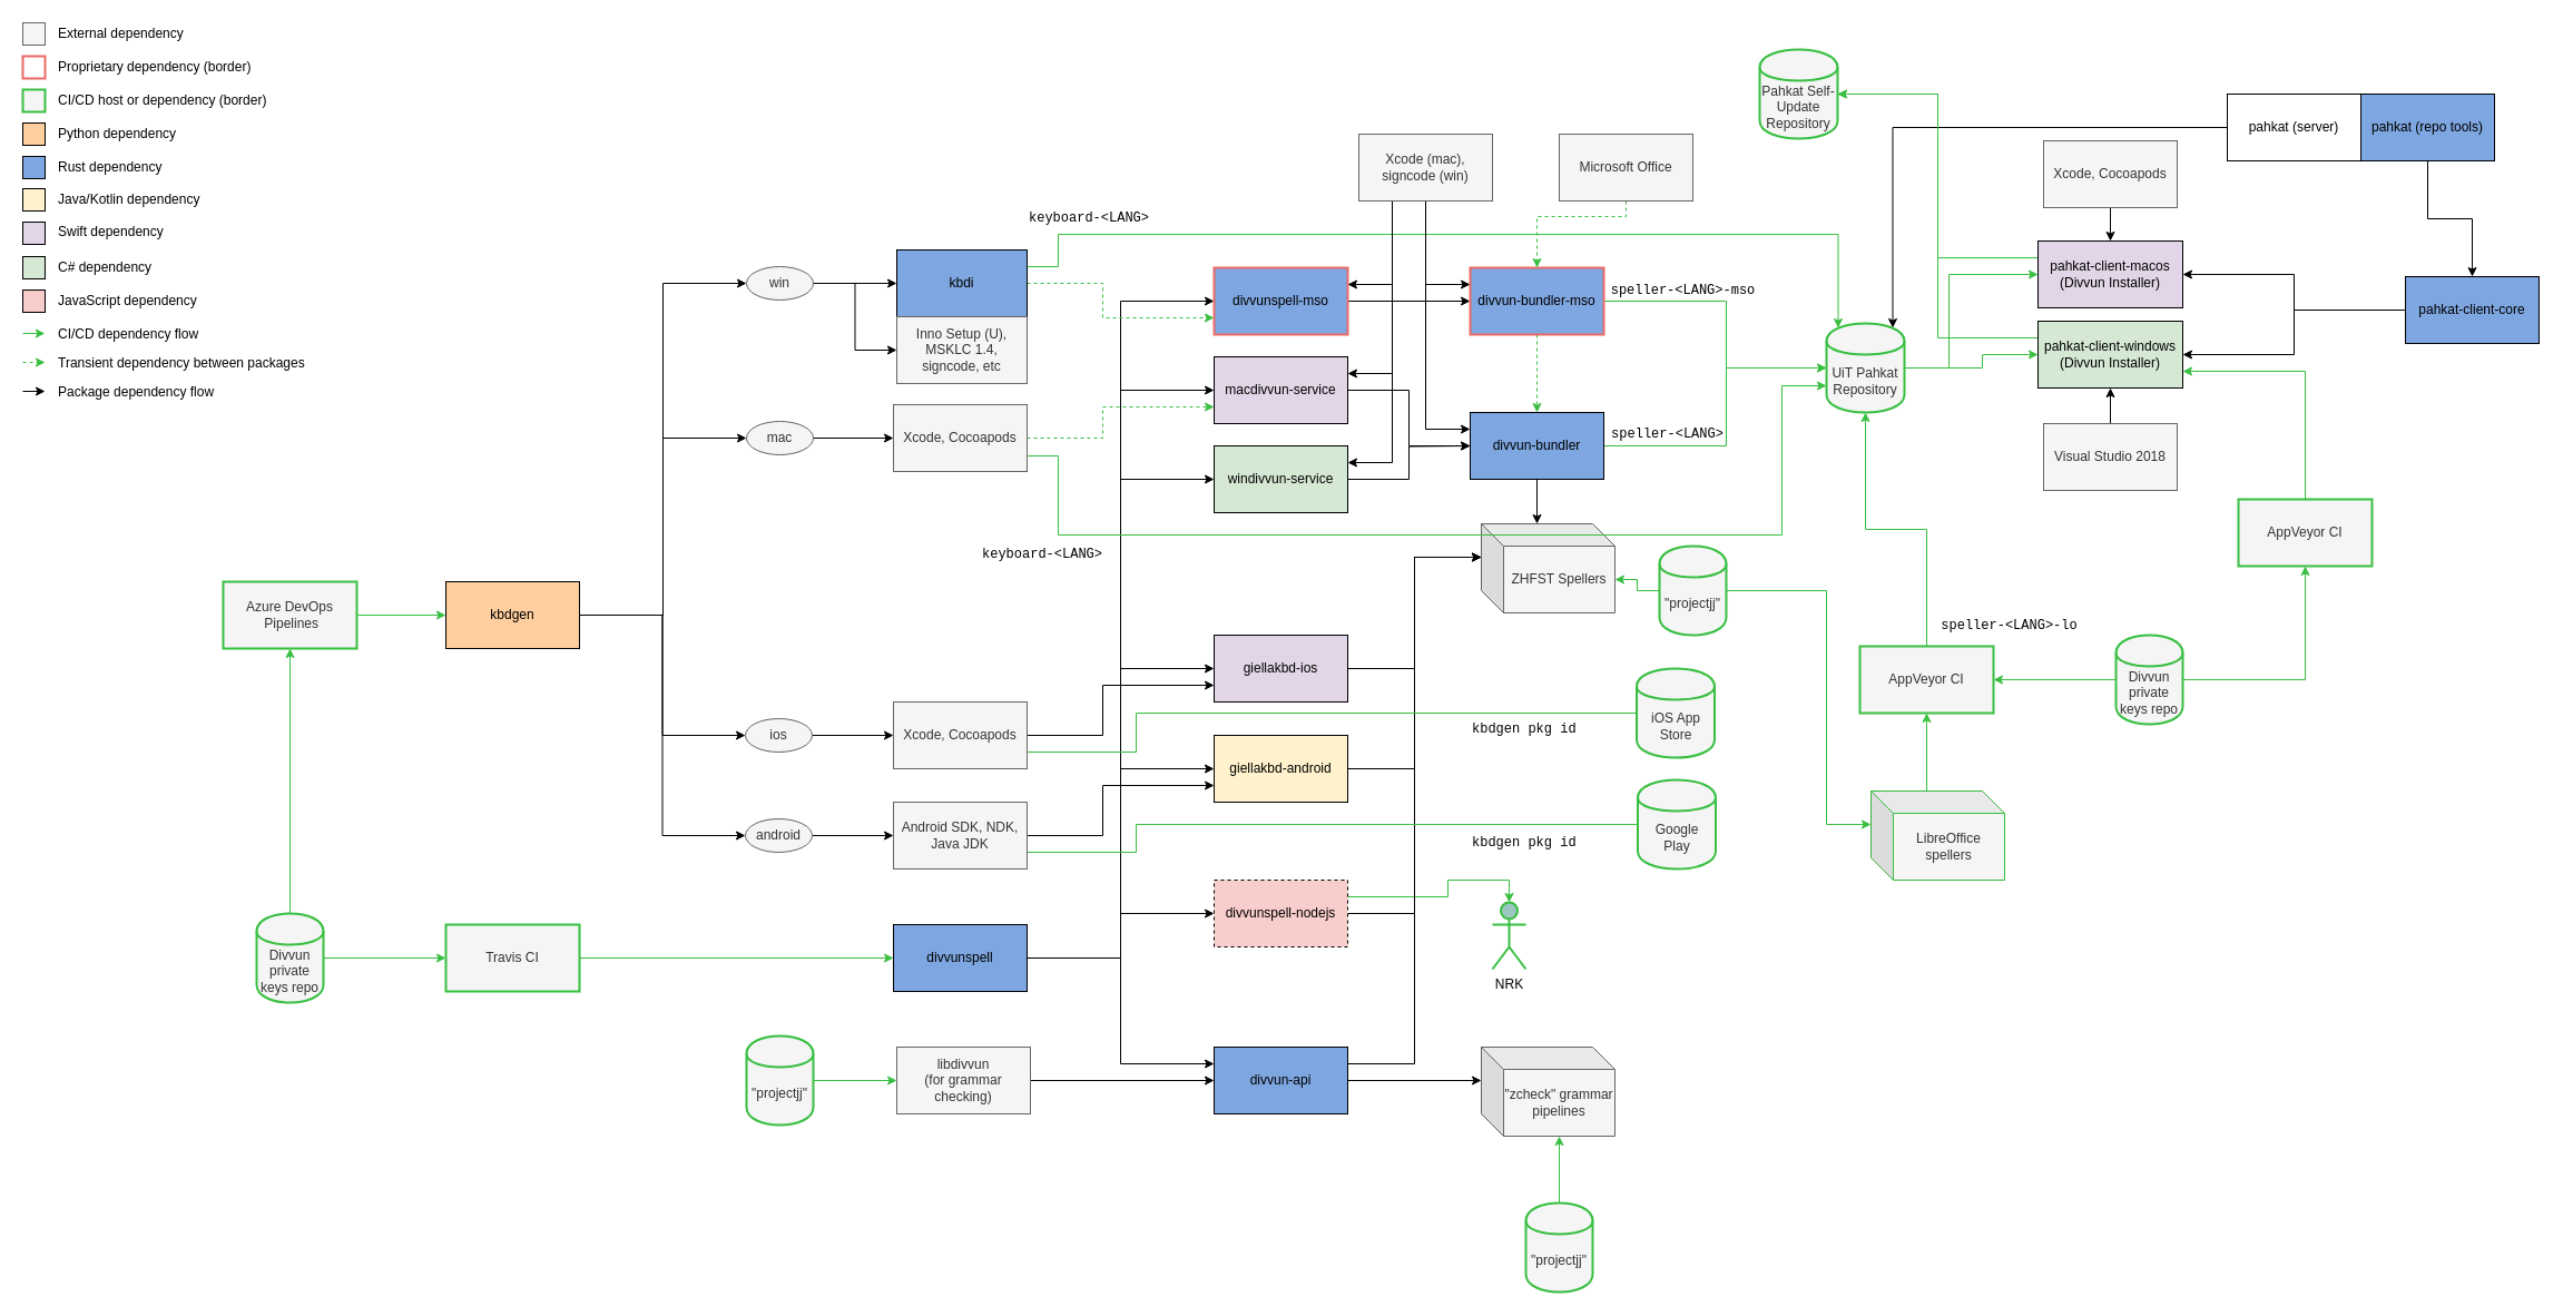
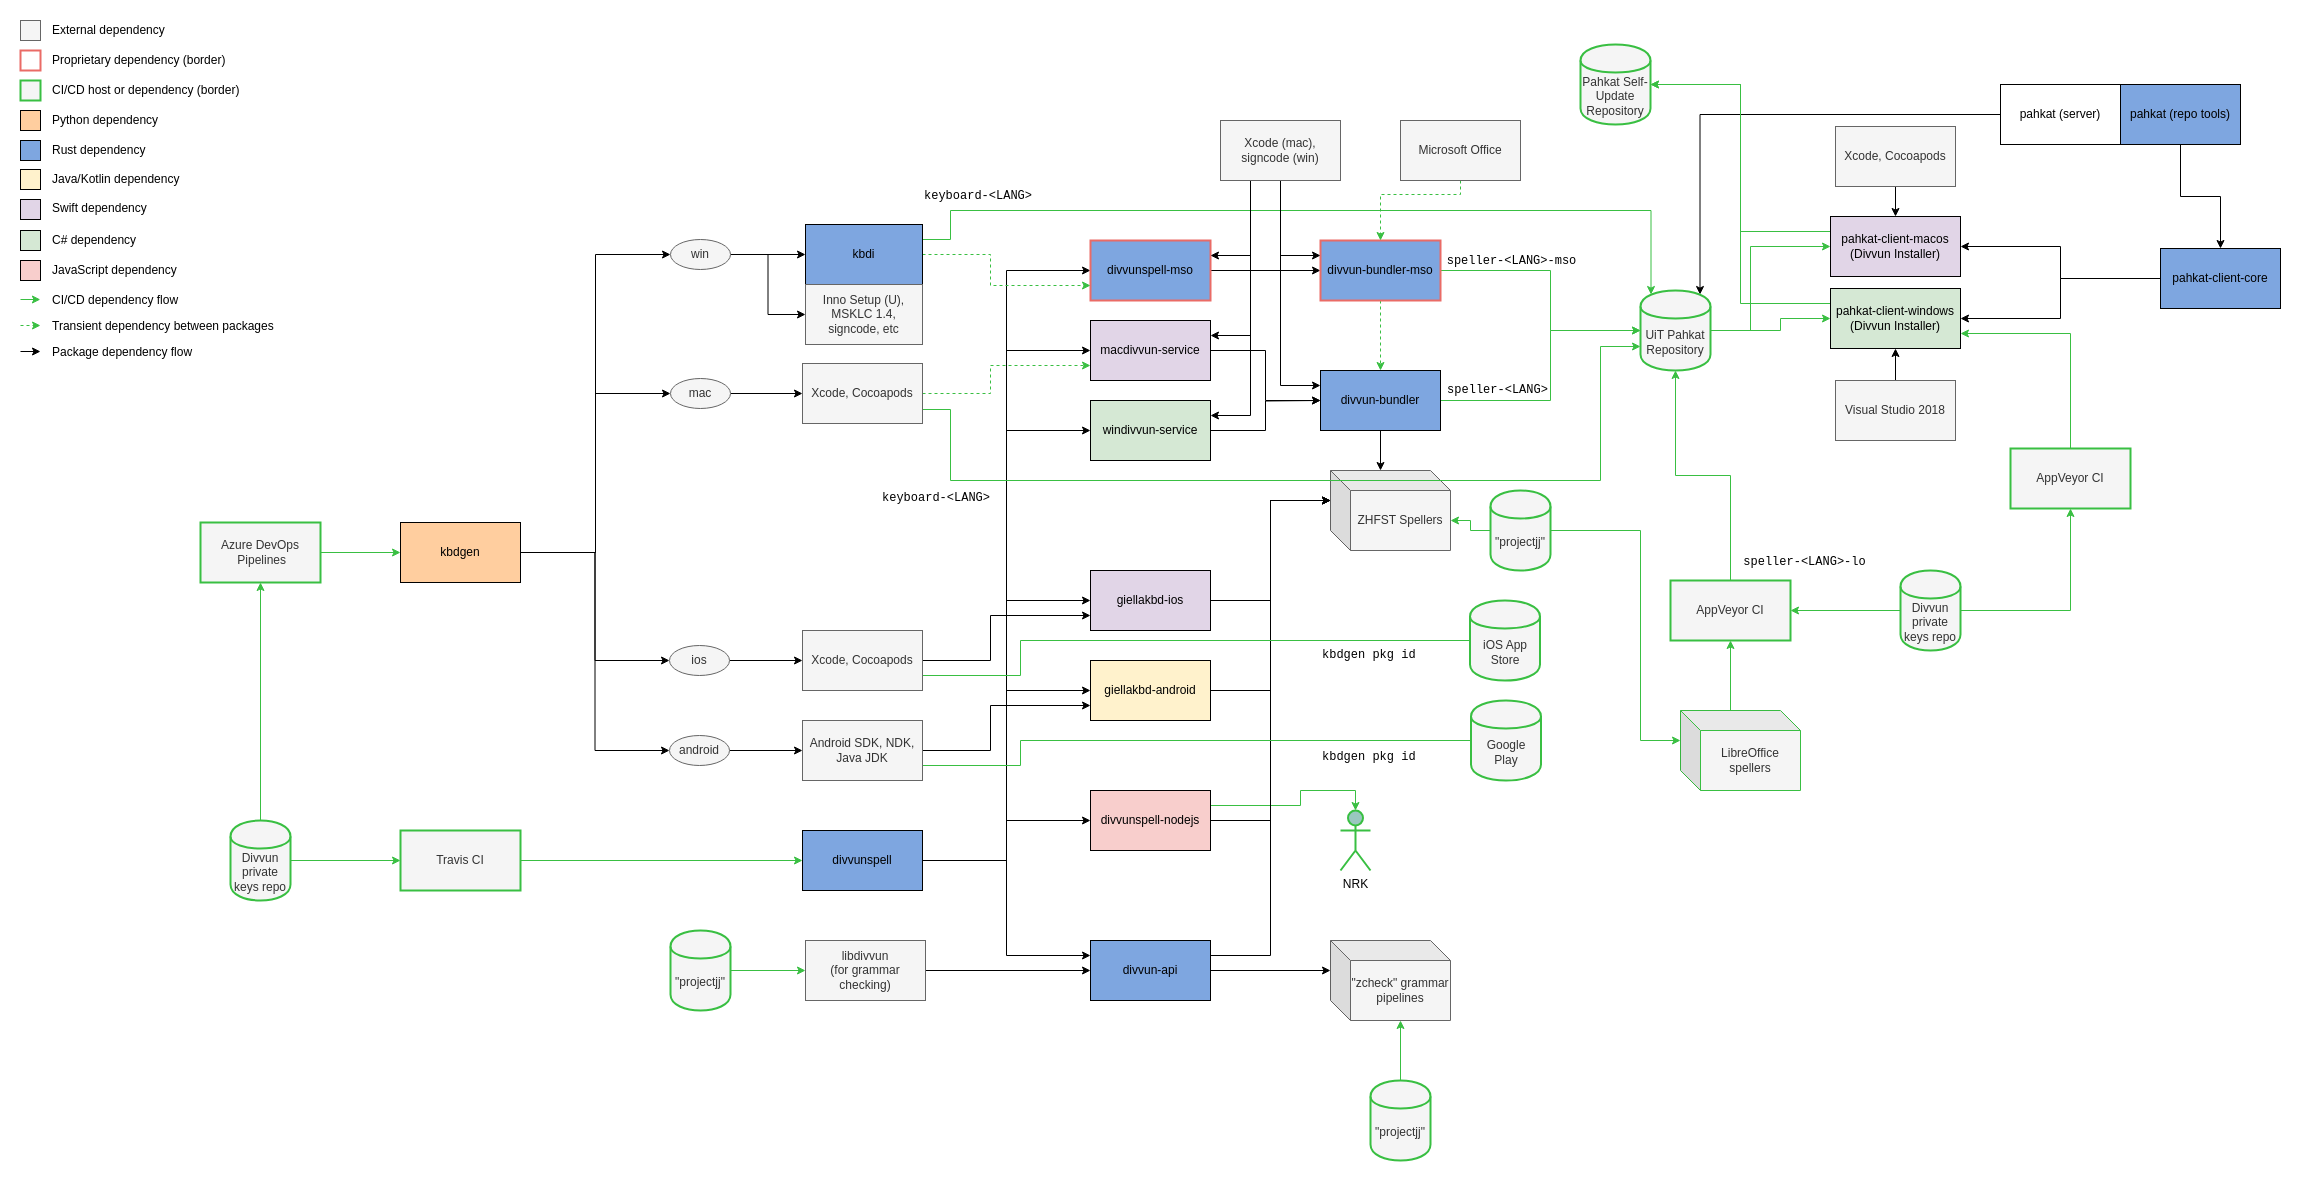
- <mxCell id="44" value="divvunspell-nodejs" style="rounded=0;whiteSpace=wrap;html=1;strokeColor=#000000;strokeWidth=1;fillColor=#f8cecc;dashed=1;" parent="1" vertex="1"><mxGeometry x="1090" y="790" width="120" height="60" as="geometry" /></mxCell>
+ <mxCell id="44" value="divvunspell-nodejs" style="rounded=0;whiteSpace=wrap;html=1;strokeColor=#000000;strokeWidth=1;fillColor=#f8cecc;" parent="1" vertex="1"><mxGeometry x="1090" y="790" width="120" height="60" as="geometry" /></mxCell>
